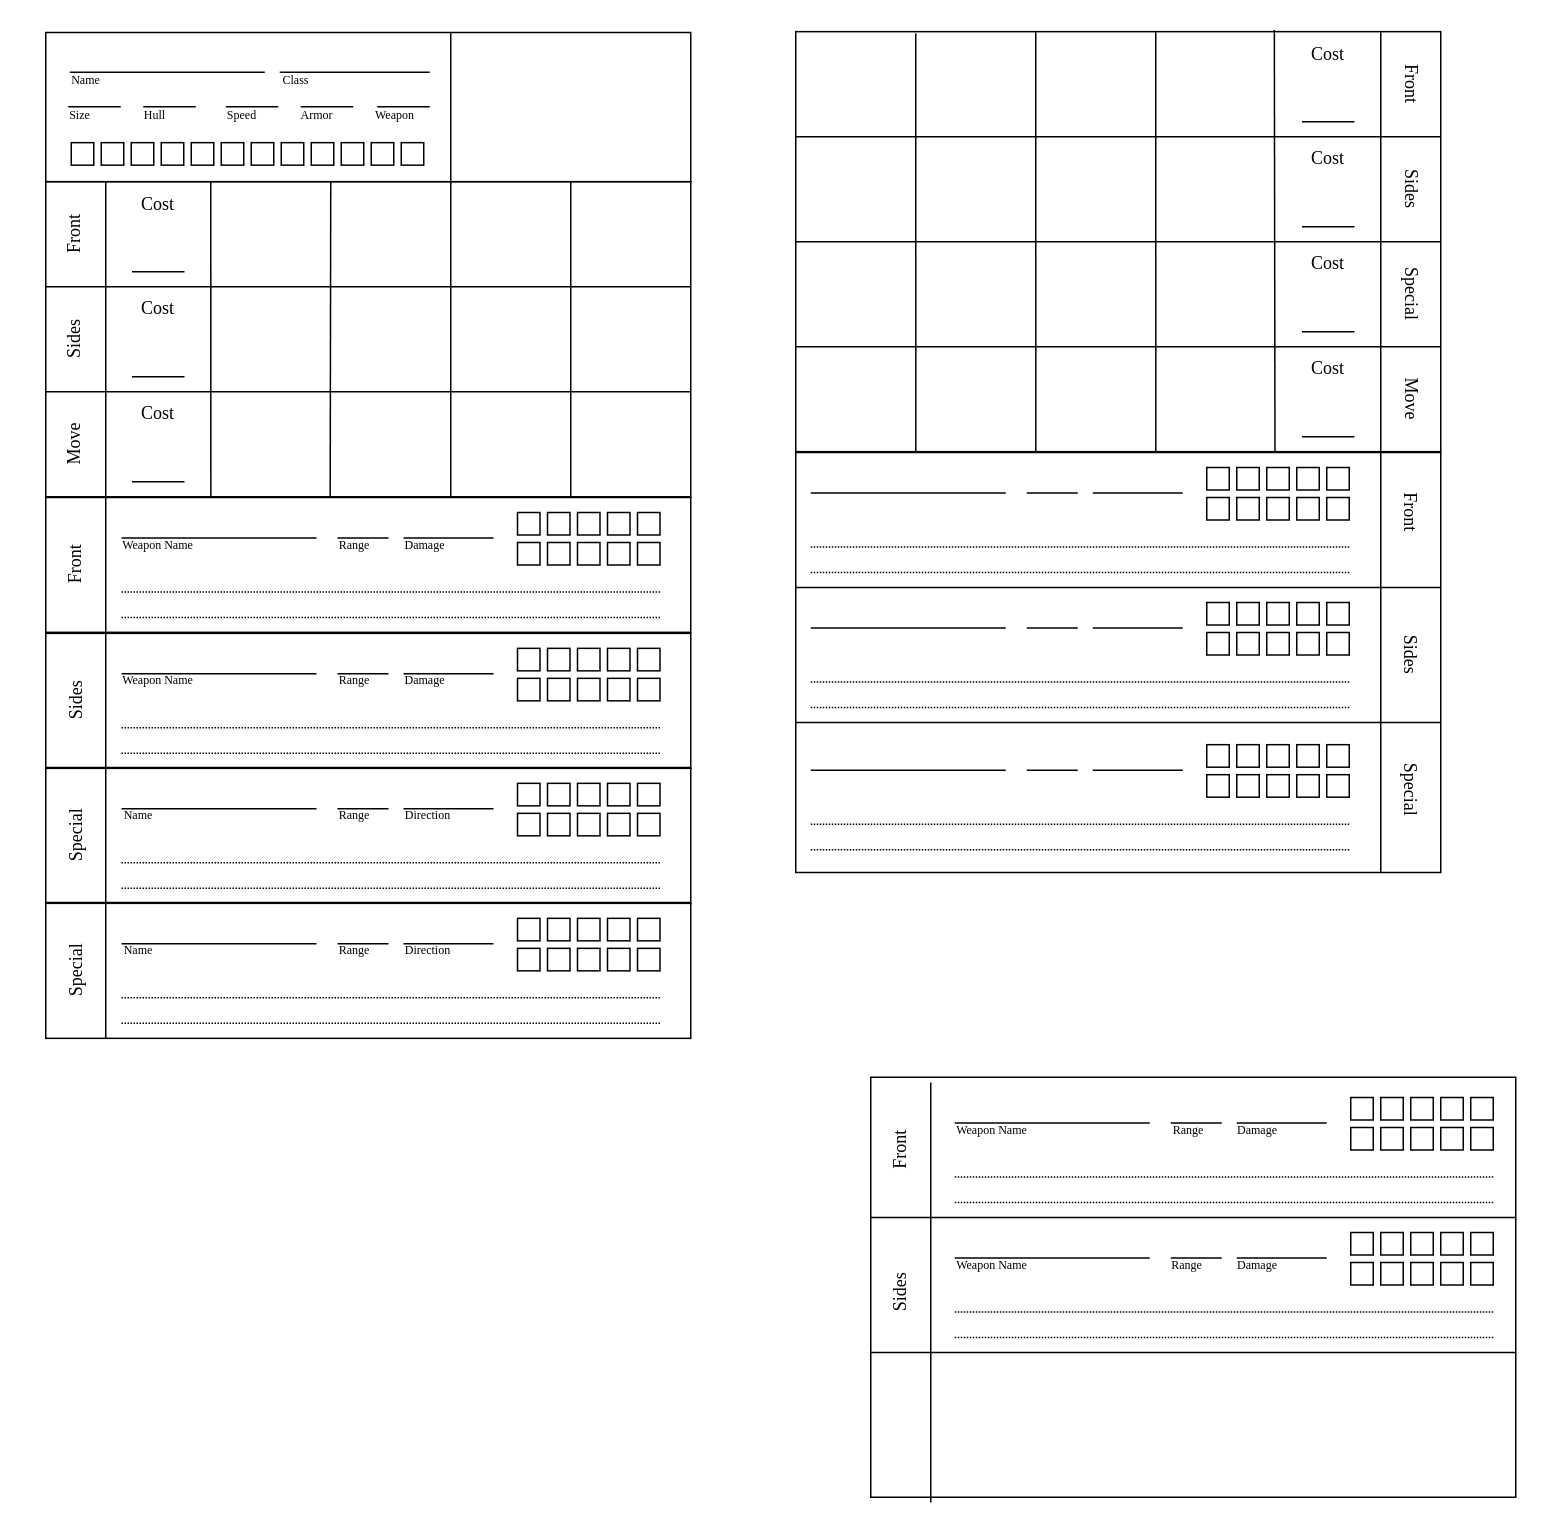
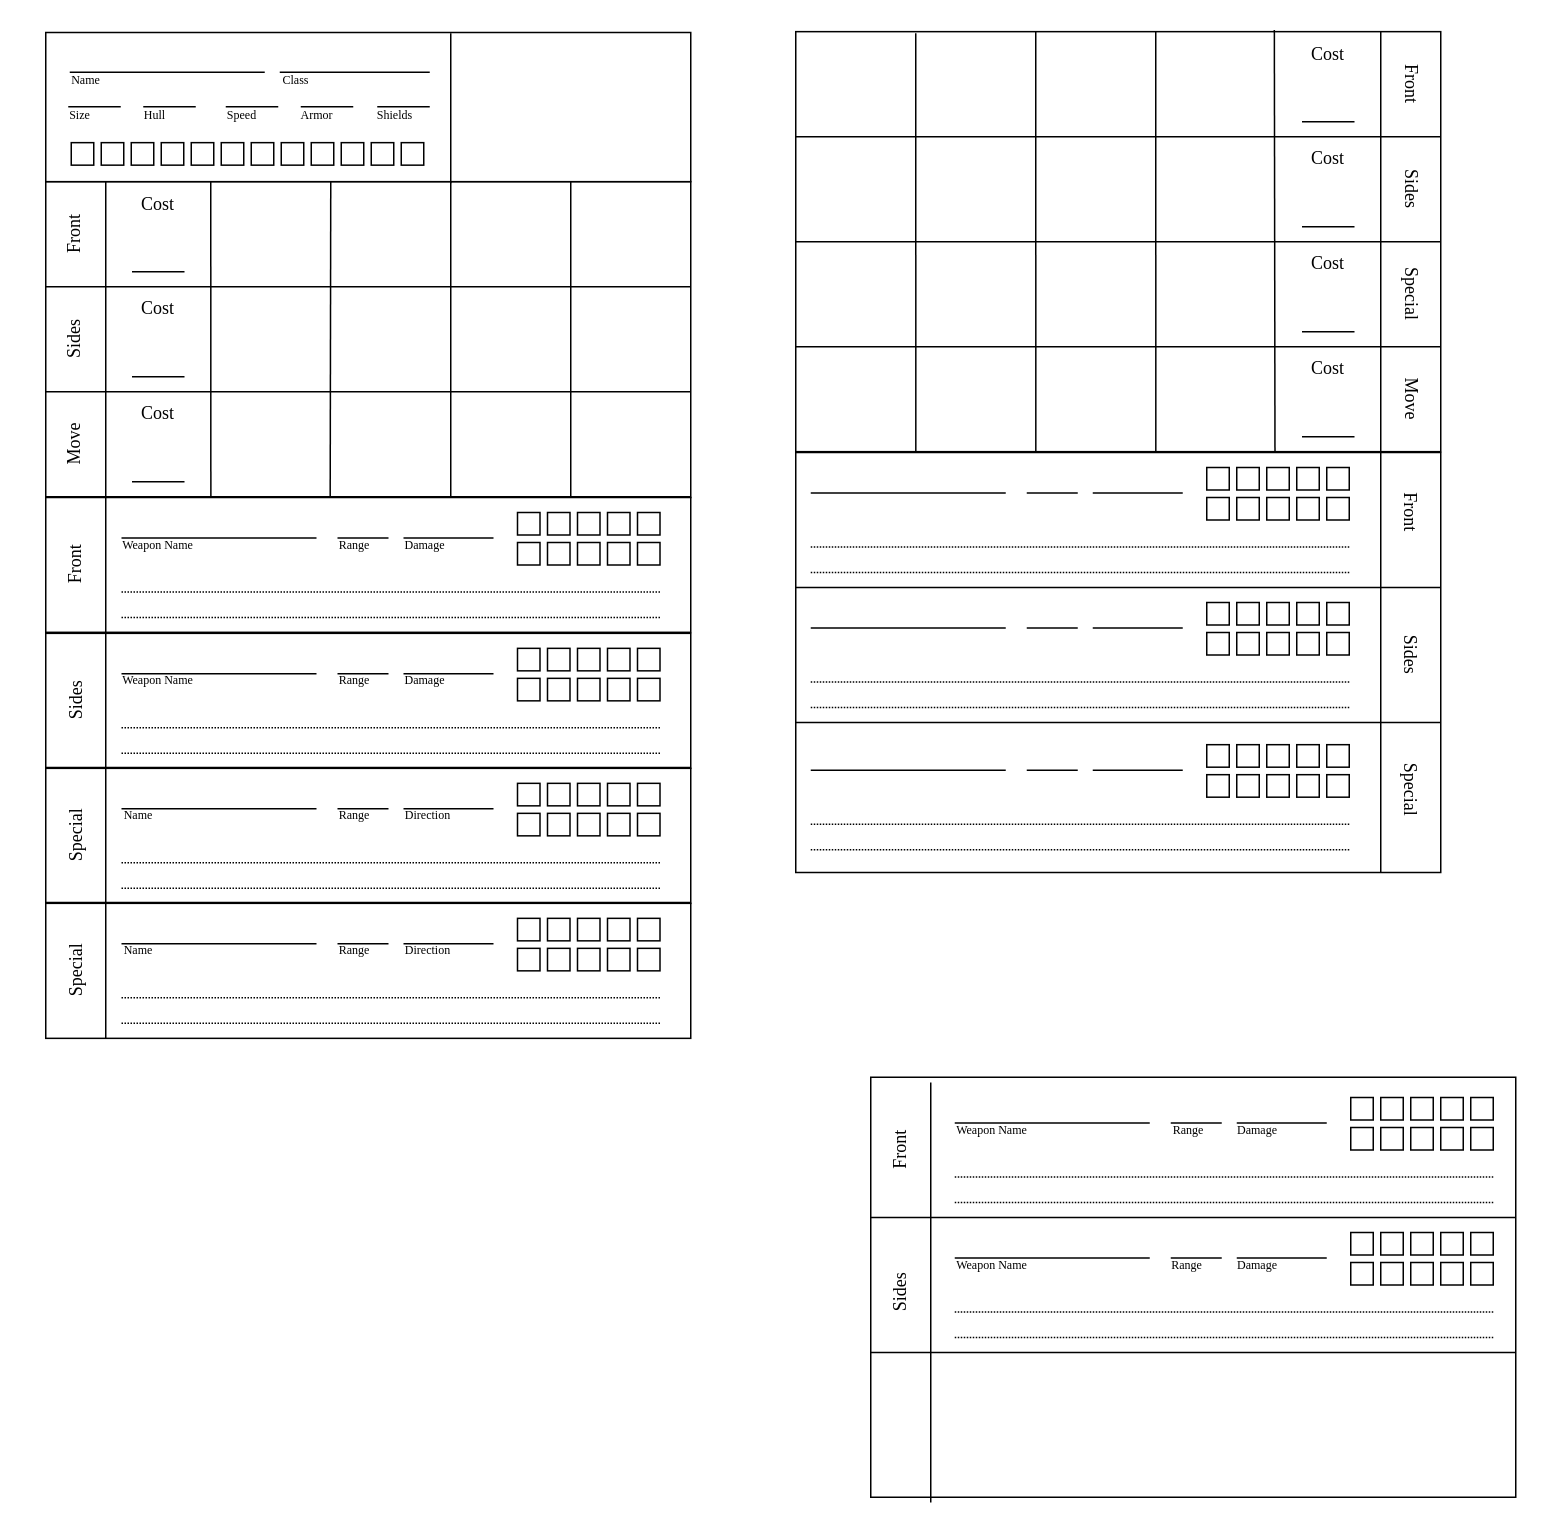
- <mxCell id="120" value="&lt;font face=&quot;Garamond&quot;&gt;Weapon&lt;/font&gt;" style="text;html=1;align=center;verticalAlign=middle;whiteSpace=wrap;rounded=0;fontSize=8;" vertex="1" parent="1"><mxGeometry x="233" y="61.44" width="60" height="30" as="geometry" /></mxCell>
+ <mxCell id="120" value="&lt;font face=&quot;Garamond&quot;&gt;Shields&lt;/font&gt;" style="text;html=1;align=center;verticalAlign=middle;whiteSpace=wrap;rounded=0;fontSize=8;" vertex="1" parent="1"><mxGeometry x="233" y="61.44" width="60" height="30" as="geometry" /></mxCell>
